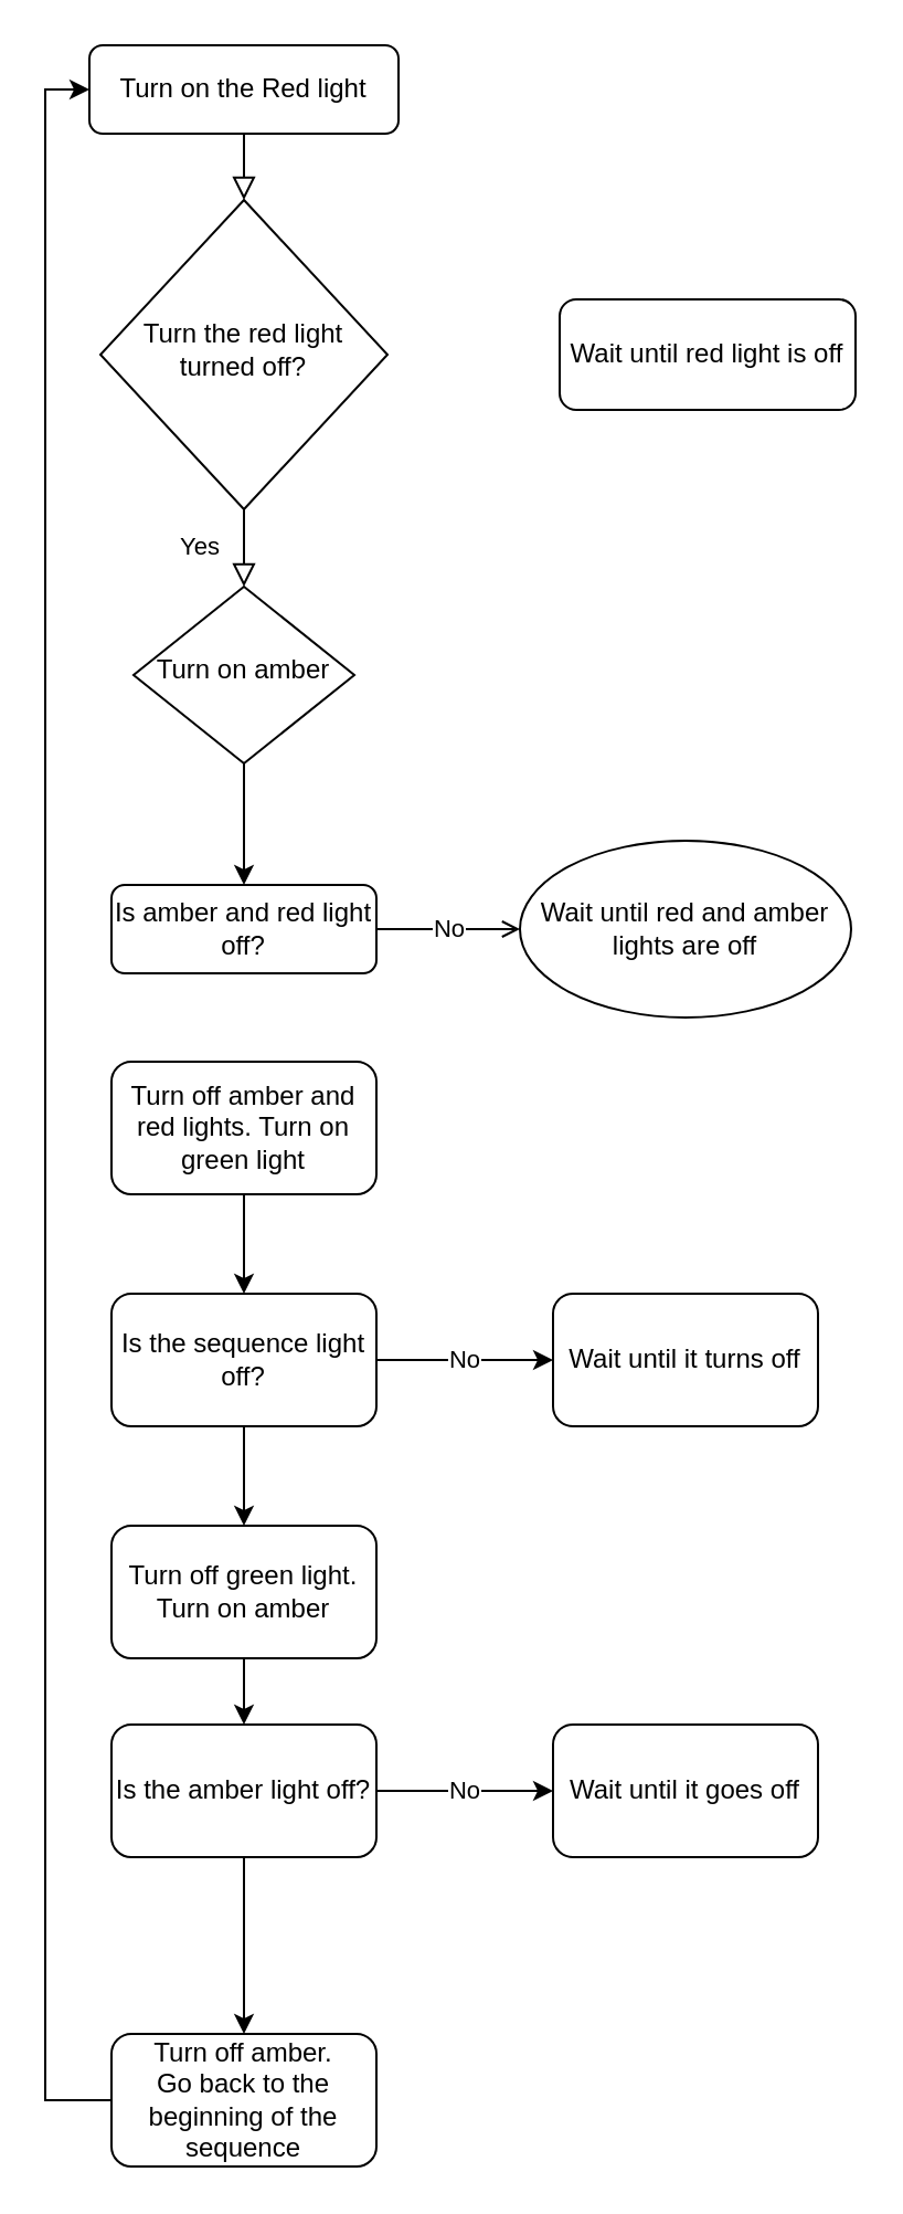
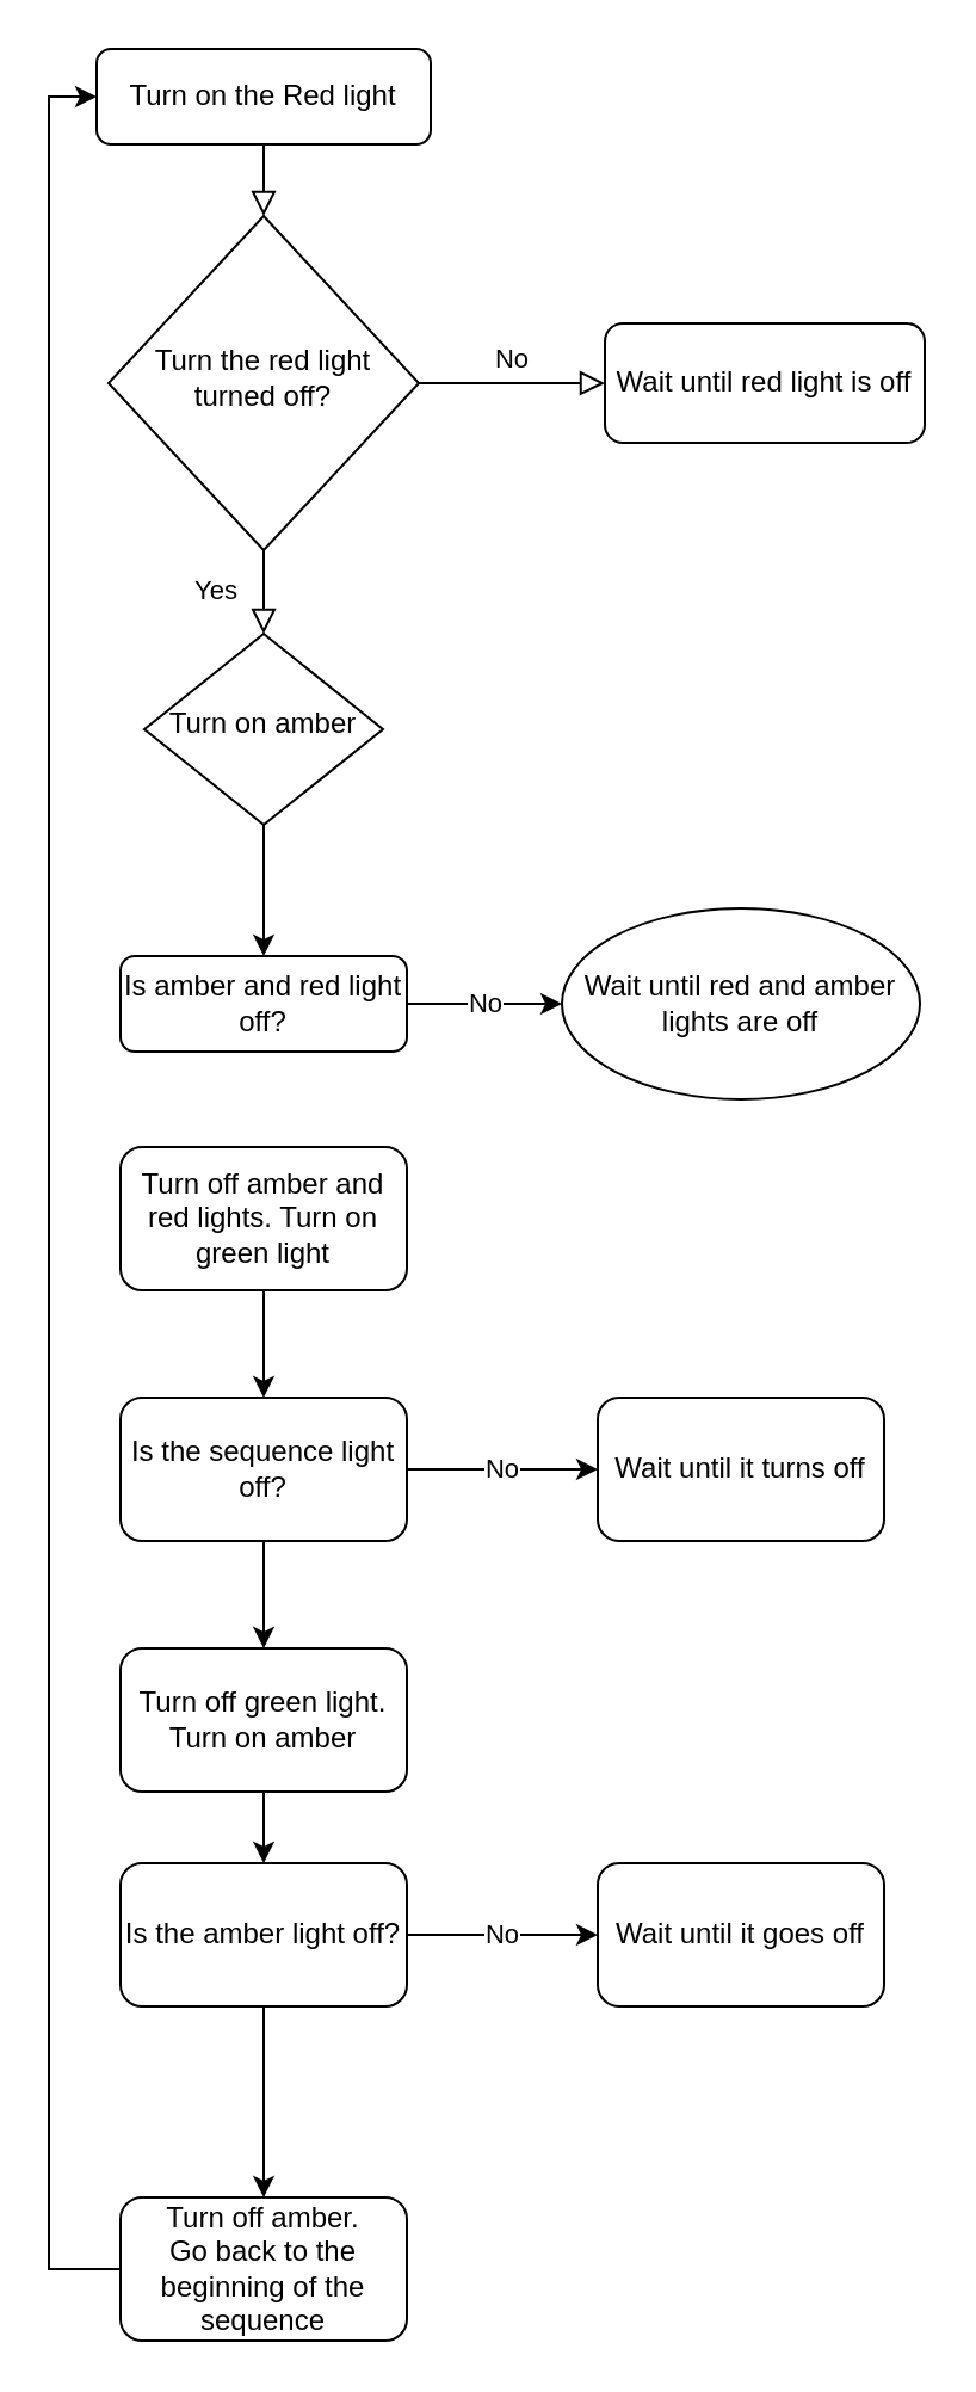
+ <mxCell id="5" value="No" style="edgeStyle=orthogonalEdgeStyle;rounded=0;html=1;jettySize=auto;orthogonalLoop=1;fontSize=11;endArrow=block;endFill=0;endSize=8;strokeWidth=1;shadow=0;labelBackgroundColor=none;" parent="1" source="6" target="7" edge="1"><mxGeometry y="10" relative="1" as="geometry"><mxPoint as="offset" /></mxGeometry></mxCell>
- <mxCell id="10" value="&lt;div style=&quot;line-height: 1.2;&quot; align=&quot;center&quot;&gt;No&lt;/div&gt;" style="edgeStyle=orthogonalEdgeStyle;rounded=0;orthogonalLoop=1;jettySize=auto;html=1;align=center;endArrow=open;" edge="1" parent="1" source="11" target="12"><mxGeometry relative="1" as="geometry" /></mxCell>
+ <mxCell id="10" value="&lt;div style=&quot;line-height: 1.2;&quot; align=&quot;center&quot;&gt;No&lt;/div&gt;" style="edgeStyle=orthogonalEdgeStyle;rounded=0;orthogonalLoop=1;jettySize=auto;html=1;align=center;" edge="1" parent="1" source="11" target="12"><mxGeometry relative="1" as="geometry" /></mxCell>
